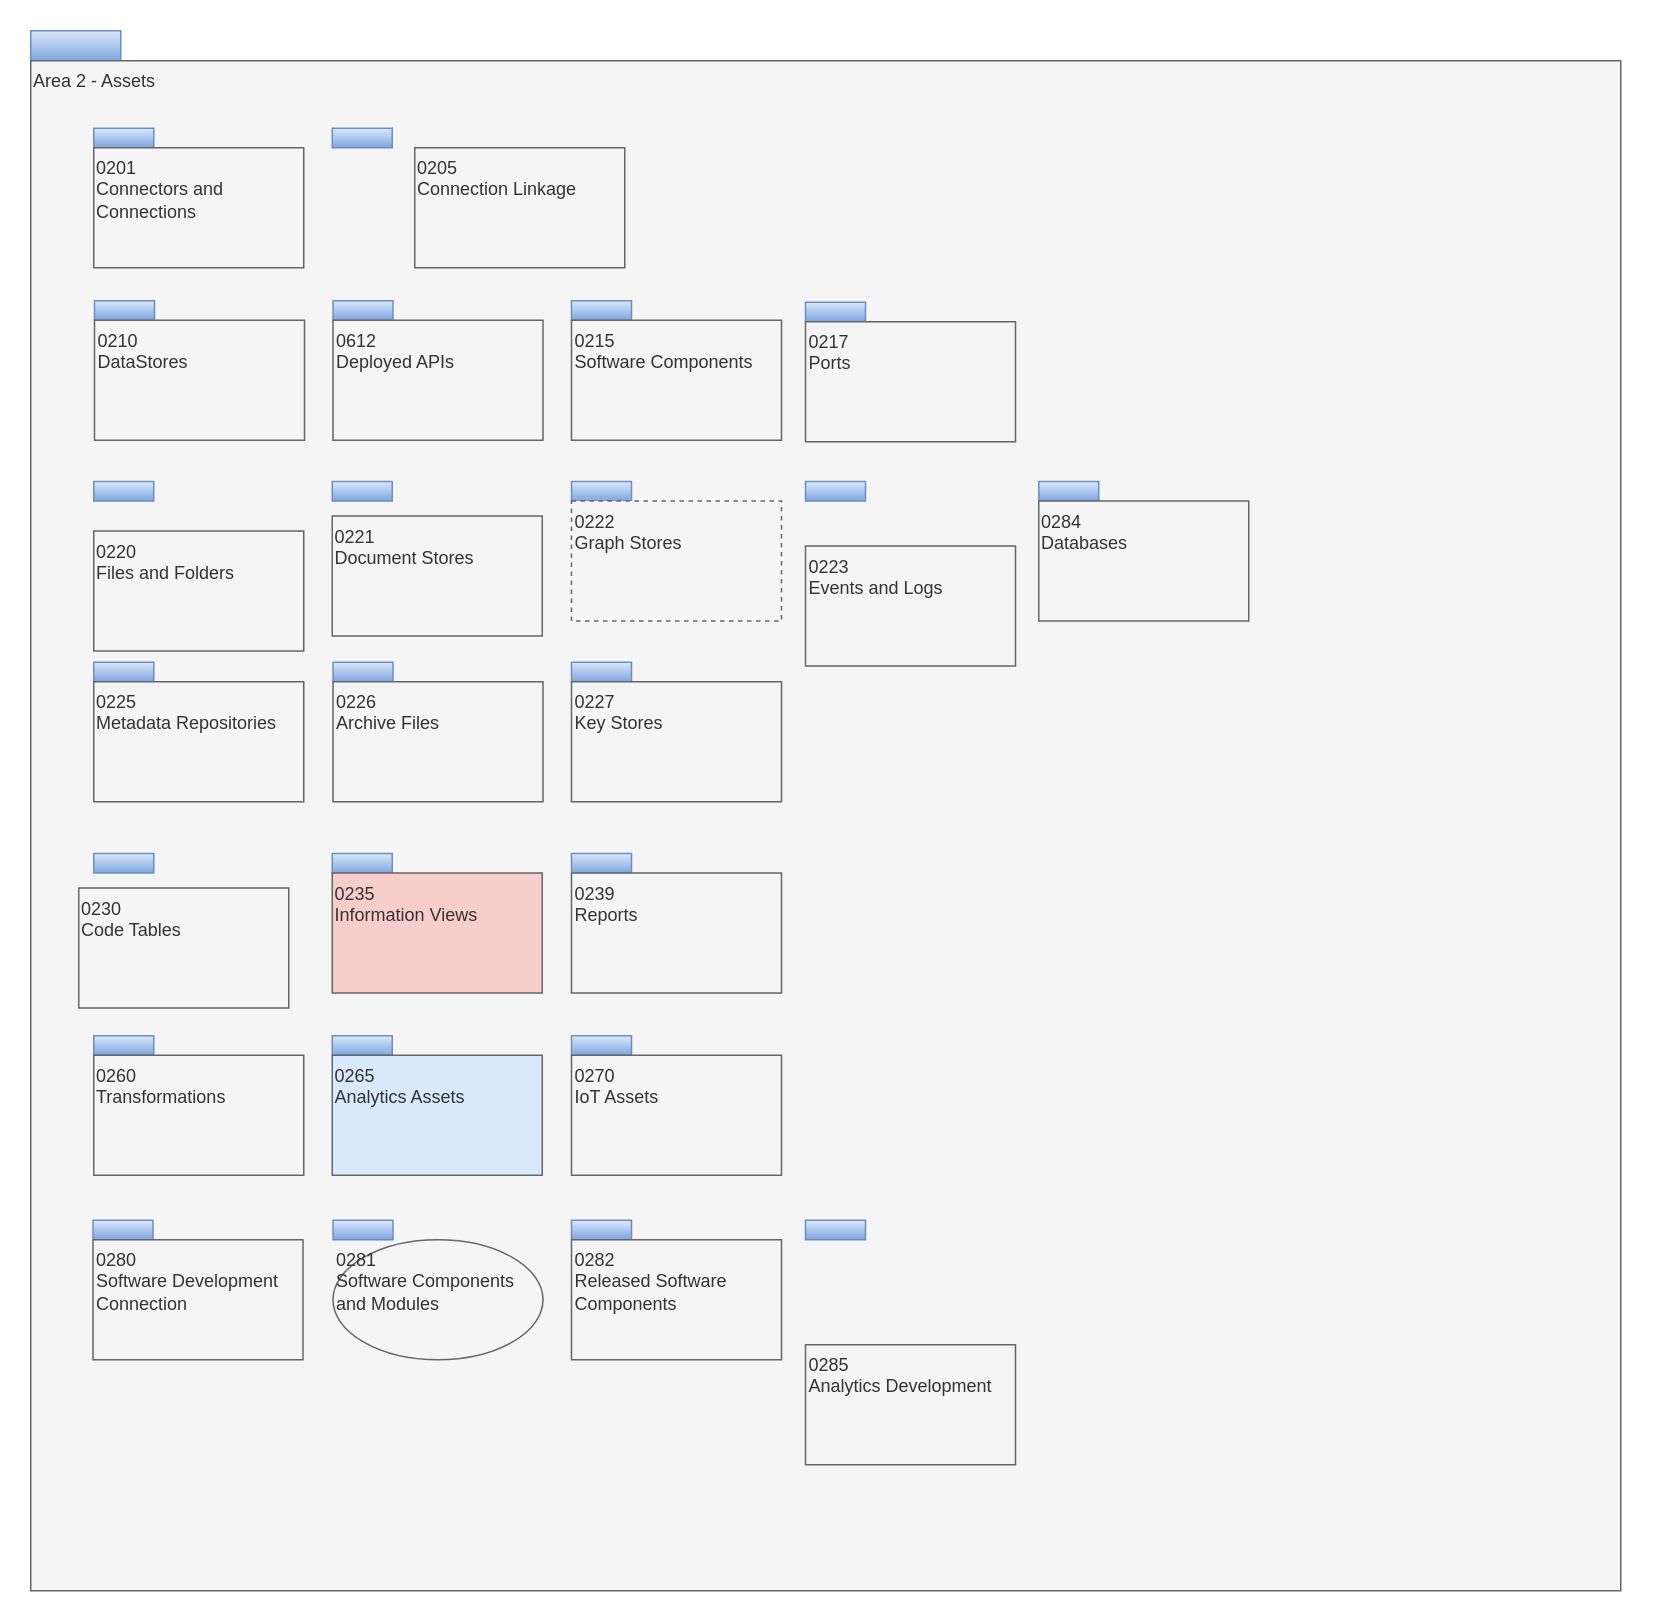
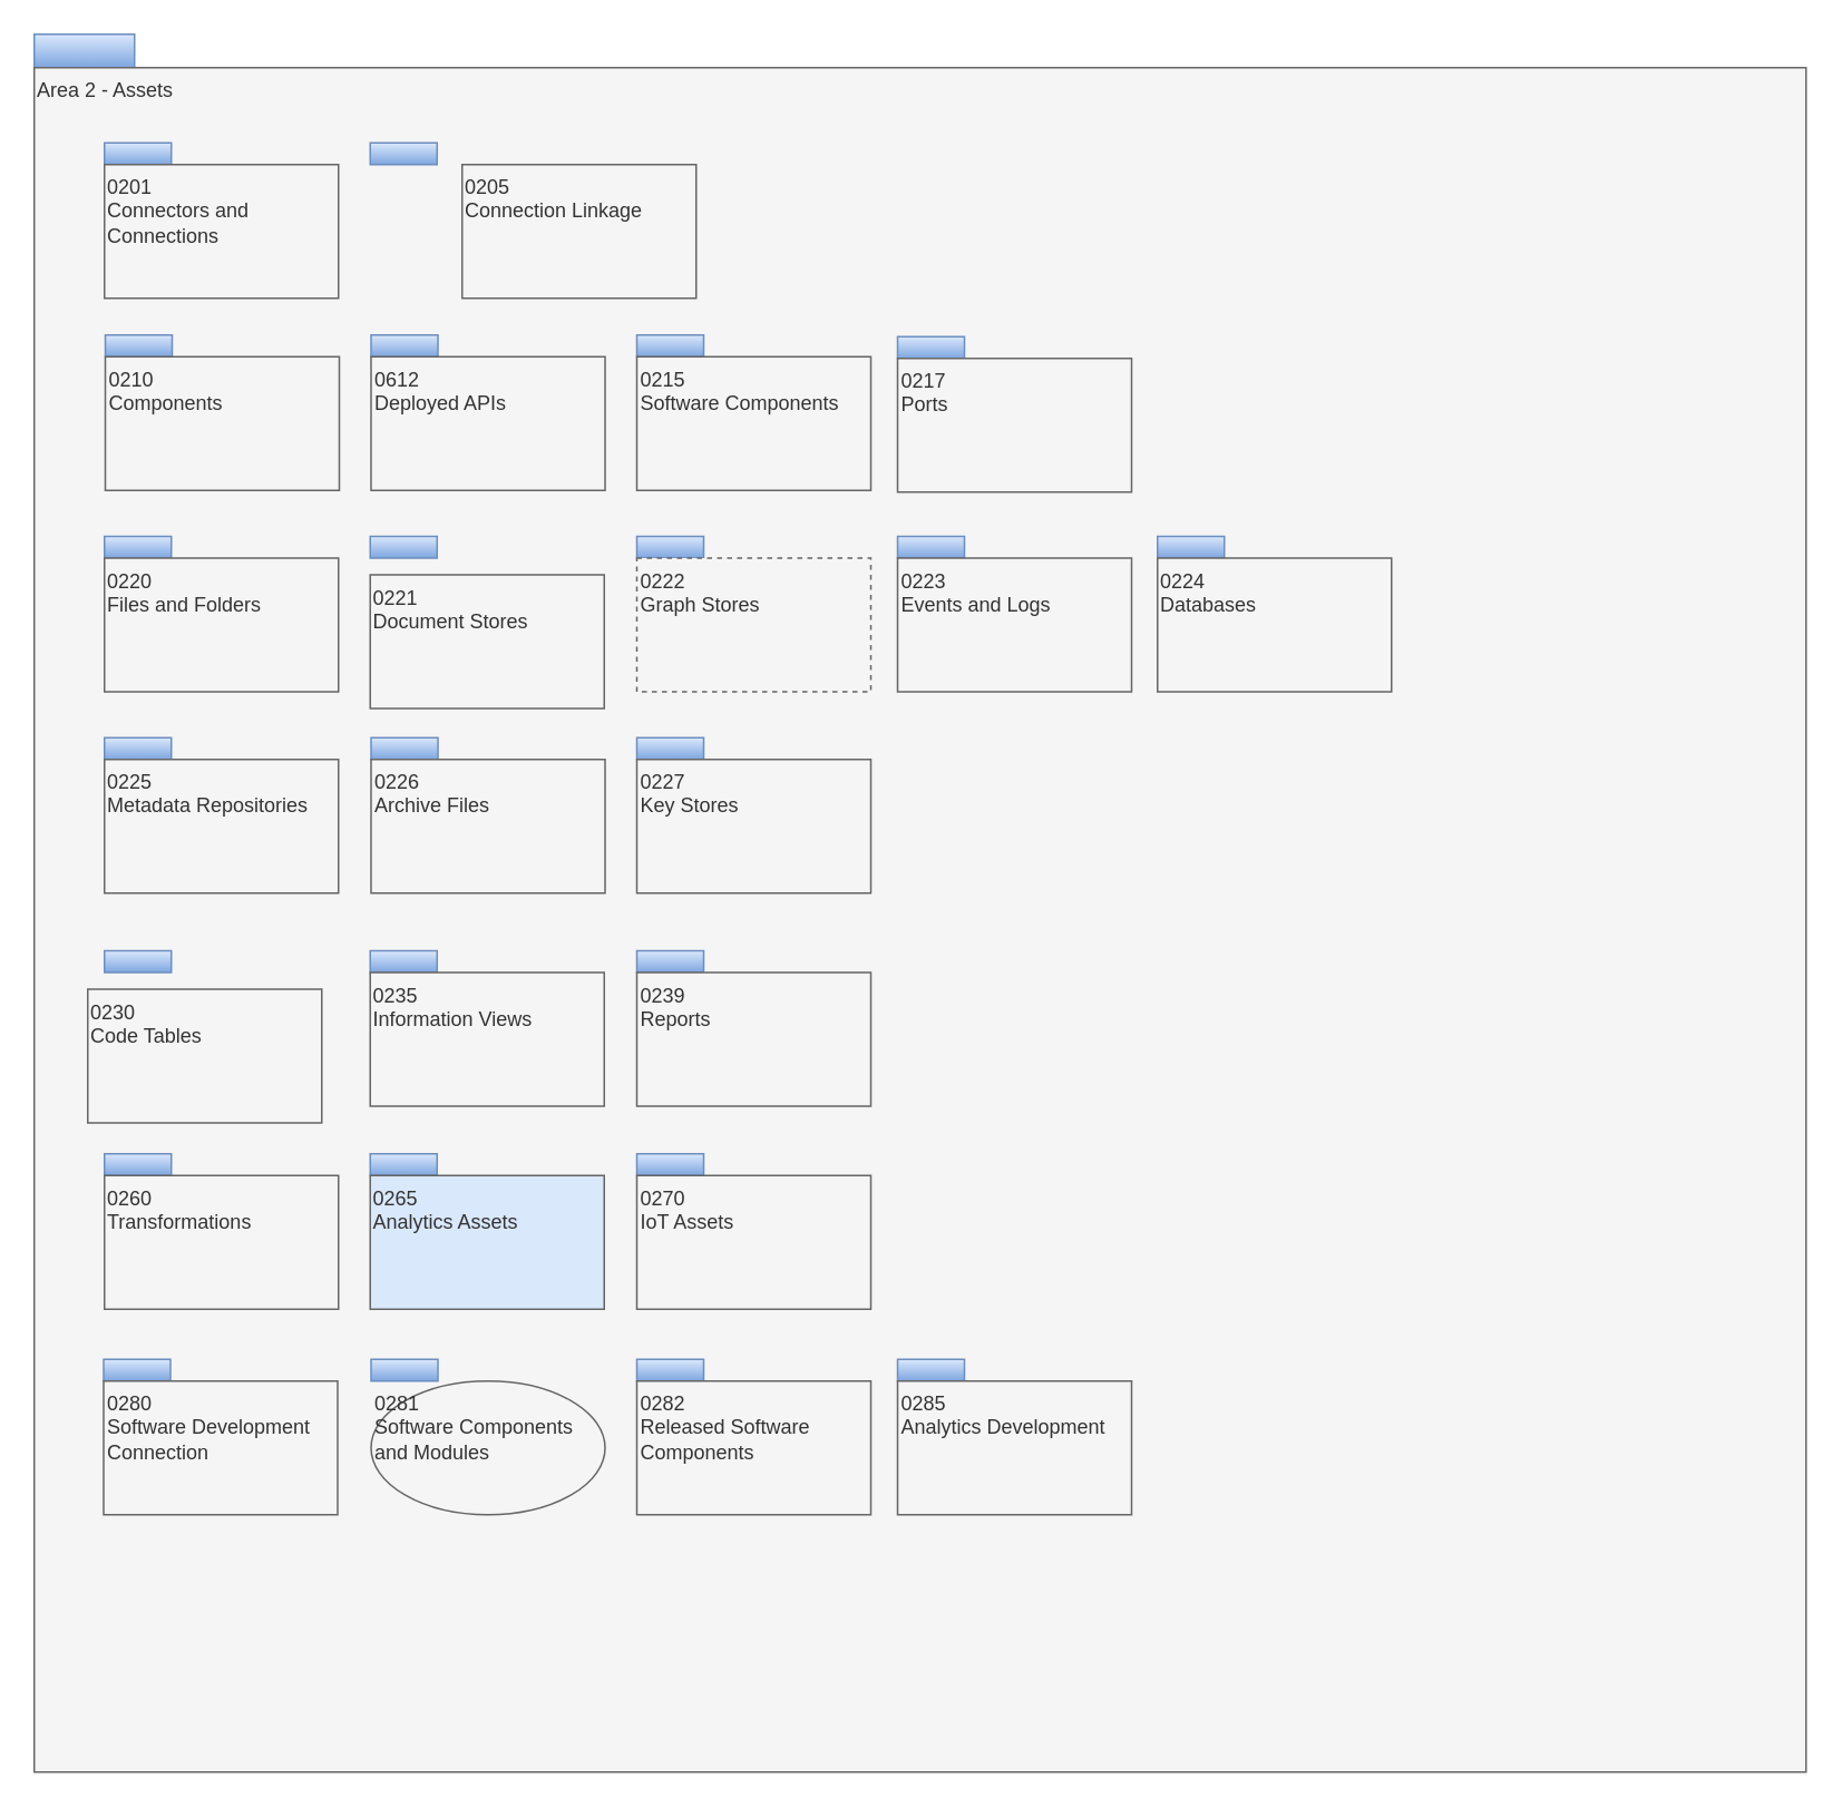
- <mxCell id="13" value="0210&lt;br&gt;DataStores&lt;br&gt;" style="rounded=0;whiteSpace=wrap;html=1;align=left;verticalAlign=top;fillColor=#f5f5f5;fontColor=#333333;strokeColor=#666666;" parent="1" vertex="1"><mxGeometry x="62.5" y="213" width="140" height="80" as="geometry" /></mxCell>
+ <mxCell id="13" value="0210&lt;br&gt;Components&lt;br&gt;" style="rounded=0;whiteSpace=wrap;html=1;align=left;verticalAlign=top;fillColor=#f5f5f5;fontColor=#333333;strokeColor=#666666;" parent="1" vertex="1"><mxGeometry x="62.5" y="213" width="140" height="80" as="geometry" /></mxCell>
- <mxCell id="31" value="0284&lt;br&gt;Databases&lt;br&gt;" style="rounded=0;whiteSpace=wrap;html=1;align=left;verticalAlign=top;fillColor=#f5f5f5;fontColor=#333333;strokeColor=#666666;" parent="1" vertex="1"><mxGeometry x="692" y="333.5" width="140" height="80" as="geometry" /></mxCell>
+ <mxCell id="31" value="0224&lt;br&gt;Databases&lt;br&gt;" style="rounded=0;whiteSpace=wrap;html=1;align=left;verticalAlign=top;fillColor=#f5f5f5;fontColor=#333333;strokeColor=#666666;" parent="1" vertex="1"><mxGeometry x="692" y="333.5" width="140" height="80" as="geometry" /></mxCell>
- <mxCell id="33" value="0220&lt;br&gt;Files and Folders&lt;br&gt;" style="rounded=0;whiteSpace=wrap;html=1;align=left;verticalAlign=top;fillColor=#f5f5f5;fontColor=#333333;strokeColor=#666666;" parent="1" vertex="1"><mxGeometry x="62" y="353.5" width="140" height="80" as="geometry" /></mxCell>
+ <mxCell id="33" value="0220&lt;br&gt;Files and Folders&lt;br&gt;" style="rounded=0;whiteSpace=wrap;html=1;align=left;verticalAlign=top;fillColor=#f5f5f5;fontColor=#333333;strokeColor=#666666;" parent="1" vertex="1"><mxGeometry x="62" y="333.5" width="140" height="80" as="geometry" /></mxCell>
- <mxCell id="25" value="0223&lt;br&gt;Events and Logs&lt;br&gt;" style="rounded=0;whiteSpace=wrap;html=1;align=left;verticalAlign=top;fillColor=#f5f5f5;fontColor=#333333;strokeColor=#666666;" parent="1" vertex="1"><mxGeometry x="536.5" y="363.5" width="140" height="80" as="geometry" /></mxCell>
+ <mxCell id="25" value="0223&lt;br&gt;Events and Logs&lt;br&gt;" style="rounded=0;whiteSpace=wrap;html=1;align=left;verticalAlign=top;fillColor=#f5f5f5;fontColor=#333333;strokeColor=#666666;" parent="1" vertex="1"><mxGeometry x="536.5" y="333.5" width="140" height="80" as="geometry" /></mxCell>
- <mxCell id="29" value="0235&lt;br&gt;Information Views&lt;br&gt;" style="rounded=0;whiteSpace=wrap;html=1;align=left;verticalAlign=top;fillColor=#f8cecc;fontColor=#333333;strokeColor=#666666;" parent="1" vertex="1"><mxGeometry x="221" y="581.5" width="140" height="80" as="geometry" /></mxCell>
+ <mxCell id="29" value="0235&lt;br&gt;Information Views&lt;br&gt;" style="rounded=0;whiteSpace=wrap;html=1;align=left;verticalAlign=top;fillColor=#f5f5f5;fontColor=#333333;strokeColor=#666666;" parent="1" vertex="1"><mxGeometry x="221" y="581.5" width="140" height="80" as="geometry" /></mxCell>
- <mxCell id="49" value="0285&lt;br&gt;Analytics Development" style="rounded=0;whiteSpace=wrap;html=1;align=left;verticalAlign=top;fillColor=#f5f5f5;fontColor=#333333;strokeColor=#666666;" parent="1" vertex="1"><mxGeometry x="536.5" y="896" width="140" height="80" as="geometry" /></mxCell>
+ <mxCell id="49" value="0285&lt;br&gt;Analytics Development" style="rounded=0;whiteSpace=wrap;html=1;align=left;verticalAlign=top;fillColor=#f5f5f5;fontColor=#333333;strokeColor=#666666;" parent="1" vertex="1"><mxGeometry x="536.5" y="826" width="140" height="80" as="geometry" /></mxCell>
